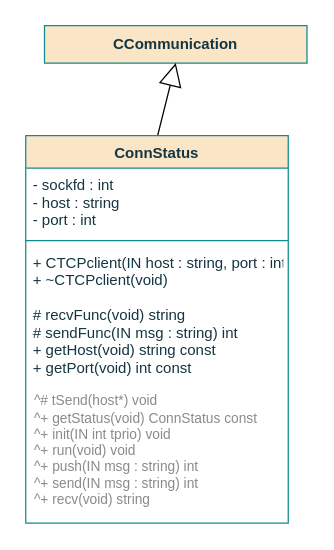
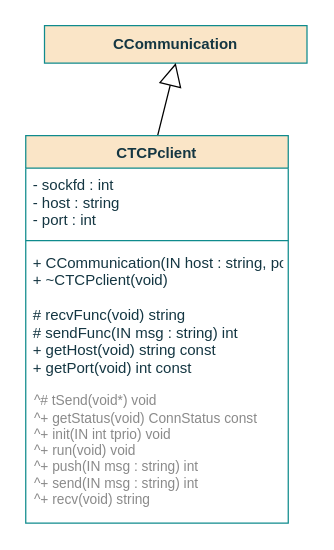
- <mxCell id="4" value="ConnStatus" style="swimlane;fontStyle=1;align=center;verticalAlign=top;childLayout=stackLayout;horizontal=1;startSize=26;horizontalStack=0;resizeParent=1;resizeParentMax=0;resizeLast=0;collapsible=1;marginBottom=0;fillColor=#FAE5C7;strokeColor=#0F8B8D;fontColor=#143642;" parent="1" vertex="1"><mxGeometry x="20" y="108" width="210" height="310" as="geometry" /></mxCell>
+ <mxCell id="4" value="CTCPclient" style="swimlane;fontStyle=1;align=center;verticalAlign=top;childLayout=stackLayout;horizontal=1;startSize=26;horizontalStack=0;resizeParent=1;resizeParentMax=0;resizeLast=0;collapsible=1;marginBottom=0;fillColor=#FAE5C7;strokeColor=#0F8B8D;fontColor=#143642;" parent="1" vertex="1"><mxGeometry x="20" y="108" width="210" height="310" as="geometry" /></mxCell>
- <mxCell id="7" value="+ CTCPclient(IN host : string, port : int)&#10;+ ~CTCPclient(void)&#10;&#10;# recvFunc(void) string&#10;# sendFunc(IN msg : string) int&#10;+ getHost(void) string const&#10;+ getPort(void) int const&#10; " style="text;strokeColor=none;fillColor=none;align=left;verticalAlign=top;spacingLeft=4;spacingRight=4;overflow=hidden;rotatable=0;points=[[0,0.5],[1,0.5]];portConstraint=eastwest;fontColor=#143642;" parent="4" vertex="1"><mxGeometry y="88" width="210" height="222" as="geometry" /></mxCell>
+ <mxCell id="7" value="+ CCommunication(IN host : string, port : int)&#10;+ ~CTCPclient(void)&#10;&#10;# recvFunc(void) string&#10;# sendFunc(IN msg : string) int&#10;+ getHost(void) string const&#10;+ getPort(void) int const&#10; " style="text;strokeColor=none;fillColor=none;align=left;verticalAlign=top;spacingLeft=4;spacingRight=4;overflow=hidden;rotatable=0;points=[[0,0.5],[1,0.5]];portConstraint=eastwest;fontColor=#143642;" parent="4" vertex="1"><mxGeometry y="88" width="210" height="222" as="geometry" /></mxCell>
- <mxCell id="8" value="&lt;div style=&quot;font-size: 11px&quot;&gt;&lt;font style=&quot;font-size: 11px&quot; color=&quot;#8A8A8A&quot;&gt;^# tSend(host*) void&lt;br&gt;&lt;/font&gt;&lt;/div&gt;&lt;div style=&quot;font-size: 11px&quot;&gt;&lt;font style=&quot;font-size: 11px&quot; color=&quot;#8A8A8A&quot;&gt;^+ getStatus(void) ConnStatus const&lt;br style=&quot;font-size: 11px&quot;&gt;&lt;/font&gt;&lt;/div&gt;&lt;div style=&quot;font-size: 11px&quot;&gt;&lt;font style=&quot;font-size: 11px&quot; color=&quot;#8A8A8A&quot;&gt;^+ init(IN int tprio) void&lt;/font&gt;&lt;/div&gt;&lt;div style=&quot;font-size: 11px&quot;&gt;&lt;font style=&quot;font-size: 11px&quot; color=&quot;#8A8A8A&quot;&gt;^+ run(void) void&lt;br&gt;&lt;/font&gt;&lt;/div&gt;&lt;font style=&quot;font-size: 11px&quot; color=&quot;#8A8A8A&quot;&gt;^+ push(IN msg : string) int&lt;br style=&quot;font-size: 11px&quot;&gt;^+ send(IN msg : string) int&lt;br style=&quot;font-size: 11px&quot;&gt;^+ recv(void) string&lt;/font&gt;" style="text;html=1;align=left;verticalAlign=middle;resizable=0;points=[];autosize=1;strokeColor=none;fillColor=none;opacity=10;fontSize=11;" parent="1" vertex="1"><mxGeometry x="25" y="305" width="210" height="110" as="geometry" /></mxCell>
+ <mxCell id="8" value="&lt;div style=&quot;font-size: 11px&quot;&gt;&lt;font style=&quot;font-size: 11px&quot; color=&quot;#8A8A8A&quot;&gt;^# tSend(void*) void&lt;br&gt;&lt;/font&gt;&lt;/div&gt;&lt;div style=&quot;font-size: 11px&quot;&gt;&lt;font style=&quot;font-size: 11px&quot; color=&quot;#8A8A8A&quot;&gt;^+ getStatus(void) ConnStatus const&lt;br style=&quot;font-size: 11px&quot;&gt;&lt;/font&gt;&lt;/div&gt;&lt;div style=&quot;font-size: 11px&quot;&gt;&lt;font style=&quot;font-size: 11px&quot; color=&quot;#8A8A8A&quot;&gt;^+ init(IN int tprio) void&lt;/font&gt;&lt;/div&gt;&lt;div style=&quot;font-size: 11px&quot;&gt;&lt;font style=&quot;font-size: 11px&quot; color=&quot;#8A8A8A&quot;&gt;^+ run(void) void&lt;br&gt;&lt;/font&gt;&lt;/div&gt;&lt;font style=&quot;font-size: 11px&quot; color=&quot;#8A8A8A&quot;&gt;^+ push(IN msg : string) int&lt;br style=&quot;font-size: 11px&quot;&gt;^+ send(IN msg : string) int&lt;br style=&quot;font-size: 11px&quot;&gt;^+ recv(void) string&lt;/font&gt;" style="text;html=1;align=left;verticalAlign=middle;resizable=0;points=[];autosize=1;strokeColor=none;fillColor=none;opacity=10;fontSize=11;" parent="1" vertex="1"><mxGeometry x="25" y="305" width="210" height="110" as="geometry" /></mxCell>
